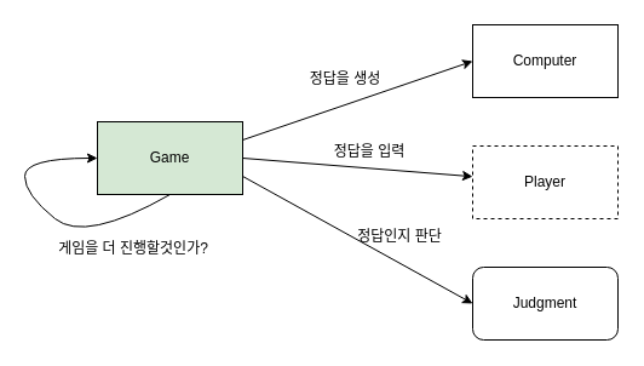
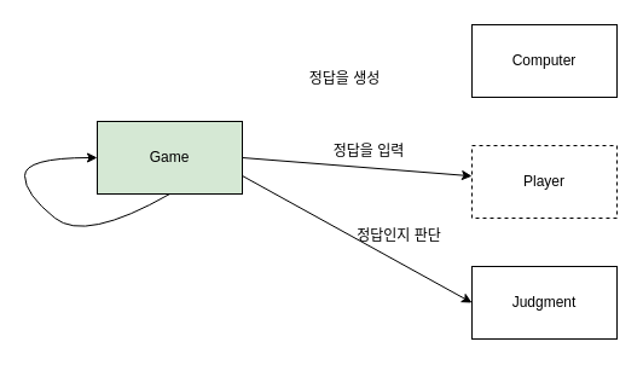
- <mxCell id="6" value="" style="endArrow=classic;html=1;rounded=0;exitX=1;exitY=0.25;exitDx=0;exitDy=0;entryX=0;entryY=0.5;entryDx=0;entryDy=0;" parent="1" source="2" target="3" edge="1"><mxGeometry width="50" height="50" relative="1" as="geometry"><mxPoint x="310" y="230" as="sourcePoint" /><mxPoint x="360" y="180" as="targetPoint" /></mxGeometry></mxCell>
- <mxCell id="13" value="게임을 더 진행할것인가?" style="text;html=1;strokeColor=none;fillColor=none;align=center;verticalAlign=middle;whiteSpace=wrap;rounded=0;" vertex="1" parent="1"><mxGeometry x="40" y="190" width="140" height="30" as="geometry" /></mxCell>
- <mxCell id="4" value="Judgment" style="whiteSpace=wrap;html=1;rounded=1;" parent="1" vertex="1"><mxGeometry x="390" y="220" width="120" height="60" as="geometry" /></mxCell>
+ <mxCell id="4" value="Judgment" style="rounded=0;whiteSpace=wrap;html=1;" parent="1" vertex="1"><mxGeometry x="390" y="220" width="120" height="60" as="geometry" /></mxCell>
